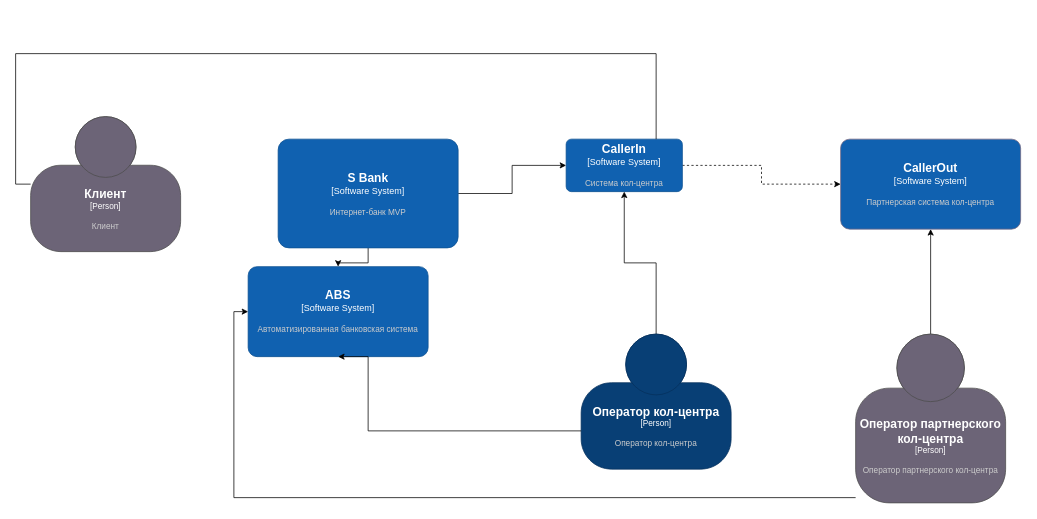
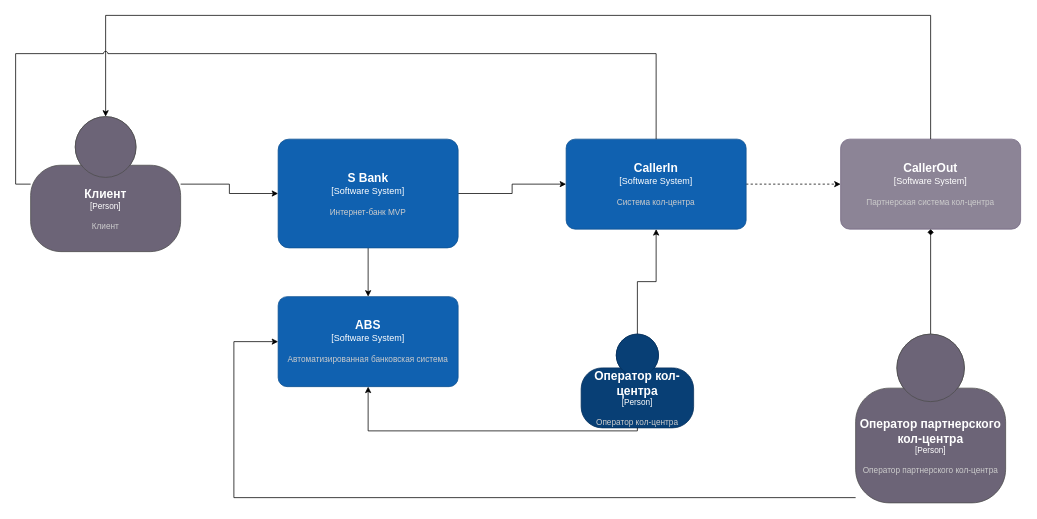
+ <mxCell id="10" style="edgeStyle=orthogonalEdgeStyle;rounded=0;orthogonalLoop=1;jettySize=auto;html=1;entryX=0.5;entryY=0;entryDx=0;entryDy=0;entryPerimeter=0;" parent="1" source="9" target="3" edge="1"><mxGeometry relative="1" as="geometry"><Array as="points"><mxPoint x="1240" y="20" /><mxPoint x="140" y="20" /></Array></mxGeometry></mxCell>
- <mxCell id="8" value="&lt;font style=&quot;font-size: 16px&quot;&gt;&lt;b&gt;CallerIn&lt;/b&gt;&lt;/font&gt;&lt;div&gt;[Software System]&lt;/div&gt;&lt;br&gt;&lt;div&gt;&lt;font style=&quot;font-size: 11px&quot;&gt;&lt;font color=&quot;#cccccc&quot;&gt;Система кол-центра&lt;/font&gt;&lt;/div&gt;" style="rounded=1;whiteSpace=wrap;html=1;labelBackgroundColor=none;fillColor=#1061B0;fontColor=#ffffff;align=center;arcSize=10;strokeColor=#0D5091;metaEdit=1;resizable=0;points=[[0.25,0,0],[0.5,0,0],[0.75,0,0],[1,0.25,0],[1,0.5,0],[1,0.75,0],[0.75,1,0],[0.5,1,0],[0.25,1,0],[0,0.75,0],[0,0.5,0],[0,0.25,0]];" parent="1" vertex="1"><mxGeometry x="754" y="185" width="155" height="70" as="geometry" /></mxCell>
+ <mxCell id="8" value="&lt;font style=&quot;font-size: 16px&quot;&gt;&lt;b&gt;CallerIn&lt;/b&gt;&lt;/font&gt;&lt;div&gt;[Software System]&lt;/div&gt;&lt;br&gt;&lt;div&gt;&lt;font style=&quot;font-size: 11px&quot;&gt;&lt;font color=&quot;#cccccc&quot;&gt;Система кол-центра&lt;/font&gt;&lt;/div&gt;" style="rounded=1;whiteSpace=wrap;html=1;labelBackgroundColor=none;fillColor=#1061B0;fontColor=#ffffff;align=center;arcSize=10;strokeColor=#0D5091;metaEdit=1;resizable=0;points=[[0.25,0,0],[0.5,0,0],[0.75,0,0],[1,0.25,0],[1,0.5,0],[1,0.75,0],[0.75,1,0],[0.5,1,0],[0.25,1,0],[0,0.75,0],[0,0.5,0],[0,0.25,0]];" parent="1" vertex="1"><mxGeometry x="754" y="185" width="240" height="120" as="geometry" /></mxCell>
- <mxCell id="9" value="&lt;font style=&quot;font-size: 16px&quot;&gt;&lt;b&gt;CallerOut&lt;/b&gt;&lt;/font&gt;&lt;div&gt;[Software System]&lt;/div&gt;&lt;br&gt;&lt;div&gt;&lt;font style=&quot;font-size: 11px&quot;&gt;&lt;font color=&quot;#cccccc&quot;&gt;Партнерская система кол-центра&lt;/font&gt;&lt;/div&gt;" style="rounded=1;whiteSpace=wrap;html=1;labelBackgroundColor=none;fillColor=#1061b0;fontColor=#ffffff;align=center;arcSize=10;strokeColor=#736782;metaEdit=1;resizable=0;points=[[0.25,0,0],[0.5,0,0],[0.75,0,0],[1,0.25,0],[1,0.5,0],[1,0.75,0],[0.75,1,0],[0.5,1,0],[0.25,1,0],[0,0.75,0],[0,0.5,0],[0,0.25,0]];" parent="1" vertex="1"><mxGeometry x="1120" y="185" width="240" height="120" as="geometry" /></mxCell>
+ <mxCell id="9" value="&lt;font style=&quot;font-size: 16px&quot;&gt;&lt;b&gt;CallerOut&lt;/b&gt;&lt;/font&gt;&lt;div&gt;[Software System]&lt;/div&gt;&lt;br&gt;&lt;div&gt;&lt;font style=&quot;font-size: 11px&quot;&gt;&lt;font color=&quot;#cccccc&quot;&gt;Партнерская система кол-центра&lt;/font&gt;&lt;/div&gt;" style="rounded=1;whiteSpace=wrap;html=1;labelBackgroundColor=none;fillColor=#8C8496;fontColor=#ffffff;align=center;arcSize=10;strokeColor=#736782;metaEdit=1;resizable=0;points=[[0.25,0,0],[0.5,0,0],[0.75,0,0],[1,0.25,0],[1,0.5,0],[1,0.75,0],[0.75,1,0],[0.5,1,0],[0.25,1,0],[0,0.75,0],[0,0.5,0],[0,0.25,0]];" parent="1" vertex="1"><mxGeometry x="1120" y="185" width="240" height="120" as="geometry" /></mxCell>
+ <mxCell id="2" style="edgeStyle=orthogonalEdgeStyle;rounded=0;orthogonalLoop=1;jettySize=auto;html=1;" parent="1" source="3" target="6" edge="1"><mxGeometry relative="1" as="geometry" /></mxCell>
- <mxCell id="12" style="edgeStyle=orthogonalEdgeStyle;rounded=0;orthogonalLoop=1;jettySize=auto;html=1;" parent="1" source="13" target="9" edge="1"><mxGeometry relative="1" as="geometry" /></mxCell>
+ <mxCell id="12" style="edgeStyle=orthogonalEdgeStyle;rounded=0;orthogonalLoop=1;jettySize=auto;html=1;endArrow=diamond;" parent="1" source="13" target="9" edge="1"><mxGeometry relative="1" as="geometry" /></mxCell>
- <mxCell id="11" value="&lt;font style=&quot;font-size: 16px&quot;&gt;&lt;b&gt;ABS&lt;/b&gt;&lt;/font&gt;&lt;div&gt;[Software System]&lt;/div&gt;&lt;br&gt;&lt;div&gt;&lt;font style=&quot;font-size: 11px&quot;&gt;&lt;font color=&quot;#cccccc&quot;&gt;Автоматизированная банковская система&lt;/font&gt;&lt;/div&gt;" style="rounded=1;whiteSpace=wrap;html=1;labelBackgroundColor=none;fillColor=#1061B0;fontColor=#ffffff;align=center;arcSize=10;strokeColor=#0D5091;metaEdit=1;resizable=0;points=[[0.25,0,0],[0.5,0,0],[0.75,0,0],[1,0.25,0],[1,0.5,0],[1,0.75,0],[0.75,1,0],[0.5,1,0],[0.25,1,0],[0,0.75,0],[0,0.5,0],[0,0.25,0]];" parent="1" vertex="1"><mxGeometry x="330" y="355" width="240" height="120" as="geometry" /></mxCell>
+ <mxCell id="11" value="&lt;font style=&quot;font-size: 16px&quot;&gt;&lt;b&gt;ABS&lt;/b&gt;&lt;/font&gt;&lt;div&gt;[Software System]&lt;/div&gt;&lt;br&gt;&lt;div&gt;&lt;font style=&quot;font-size: 11px&quot;&gt;&lt;font color=&quot;#cccccc&quot;&gt;Автоматизированная банковская система&lt;/font&gt;&lt;/div&gt;" style="rounded=1;whiteSpace=wrap;html=1;labelBackgroundColor=none;fillColor=#1061B0;fontColor=#ffffff;align=center;arcSize=10;strokeColor=#0D5091;metaEdit=1;resizable=0;points=[[0.25,0,0],[0.5,0,0],[0.75,0,0],[1,0.25,0],[1,0.5,0],[1,0.75,0],[0.75,1,0],[0.5,1,0],[0.25,1,0],[0,0.75,0],[0,0.5,0],[0,0.25,0]];" parent="1" vertex="1"><mxGeometry x="370" y="395" width="240" height="120" as="geometry" /></mxCell>
- <mxCell id="15" value="&lt;font style=&quot;font-size: 16px&quot;&gt;&lt;b&gt;Оператор кол-центра&lt;/b&gt;&lt;/font&gt;&lt;div&gt;[Person]&lt;/div&gt;&lt;br&gt;&lt;div&gt;&lt;font style=&quot;font-size: 11px&quot;&gt;&lt;font color=&quot;#cccccc&quot;&gt;Оператор кол-центра&lt;/font&gt;&lt;/div&gt;" style="html=1;fontSize=11;dashed=0;whiteSpace=wrap;fillColor=#083F75;strokeColor=#06315C;fontColor=#ffffff;shape=mxgraph.c4.person2;align=center;metaEdit=1;points=[[0.5,0,0],[1,0.5,0],[1,0.75,0],[0.75,1,0],[0.5,1,0],[0.25,1,0],[0,0.75,0],[0,0.5,0]];resizable=0;" parent="1" vertex="1"><mxGeometry x="774" y="445" width="200" height="180" as="geometry" /></mxCell>
+ <mxCell id="15" value="&lt;font style=&quot;font-size: 16px&quot;&gt;&lt;b&gt;Оператор кол-центра&lt;/b&gt;&lt;/font&gt;&lt;div&gt;[Person]&lt;/div&gt;&lt;br&gt;&lt;div&gt;&lt;font style=&quot;font-size: 11px&quot;&gt;&lt;font color=&quot;#cccccc&quot;&gt;Оператор кол-центра&lt;/font&gt;&lt;/div&gt;" style="html=1;fontSize=11;dashed=0;whiteSpace=wrap;fillColor=#083F75;strokeColor=#06315C;fontColor=#ffffff;shape=mxgraph.c4.person2;align=center;metaEdit=1;points=[[0.5,0,0],[1,0.5,0],[1,0.75,0],[0.75,1,0],[0.5,1,0],[0.25,1,0],[0,0.75,0],[0,0.5,0]];resizable=0;" parent="1" vertex="1"><mxGeometry x="774" y="445" width="150" height="125" as="geometry" /></mxCell>
